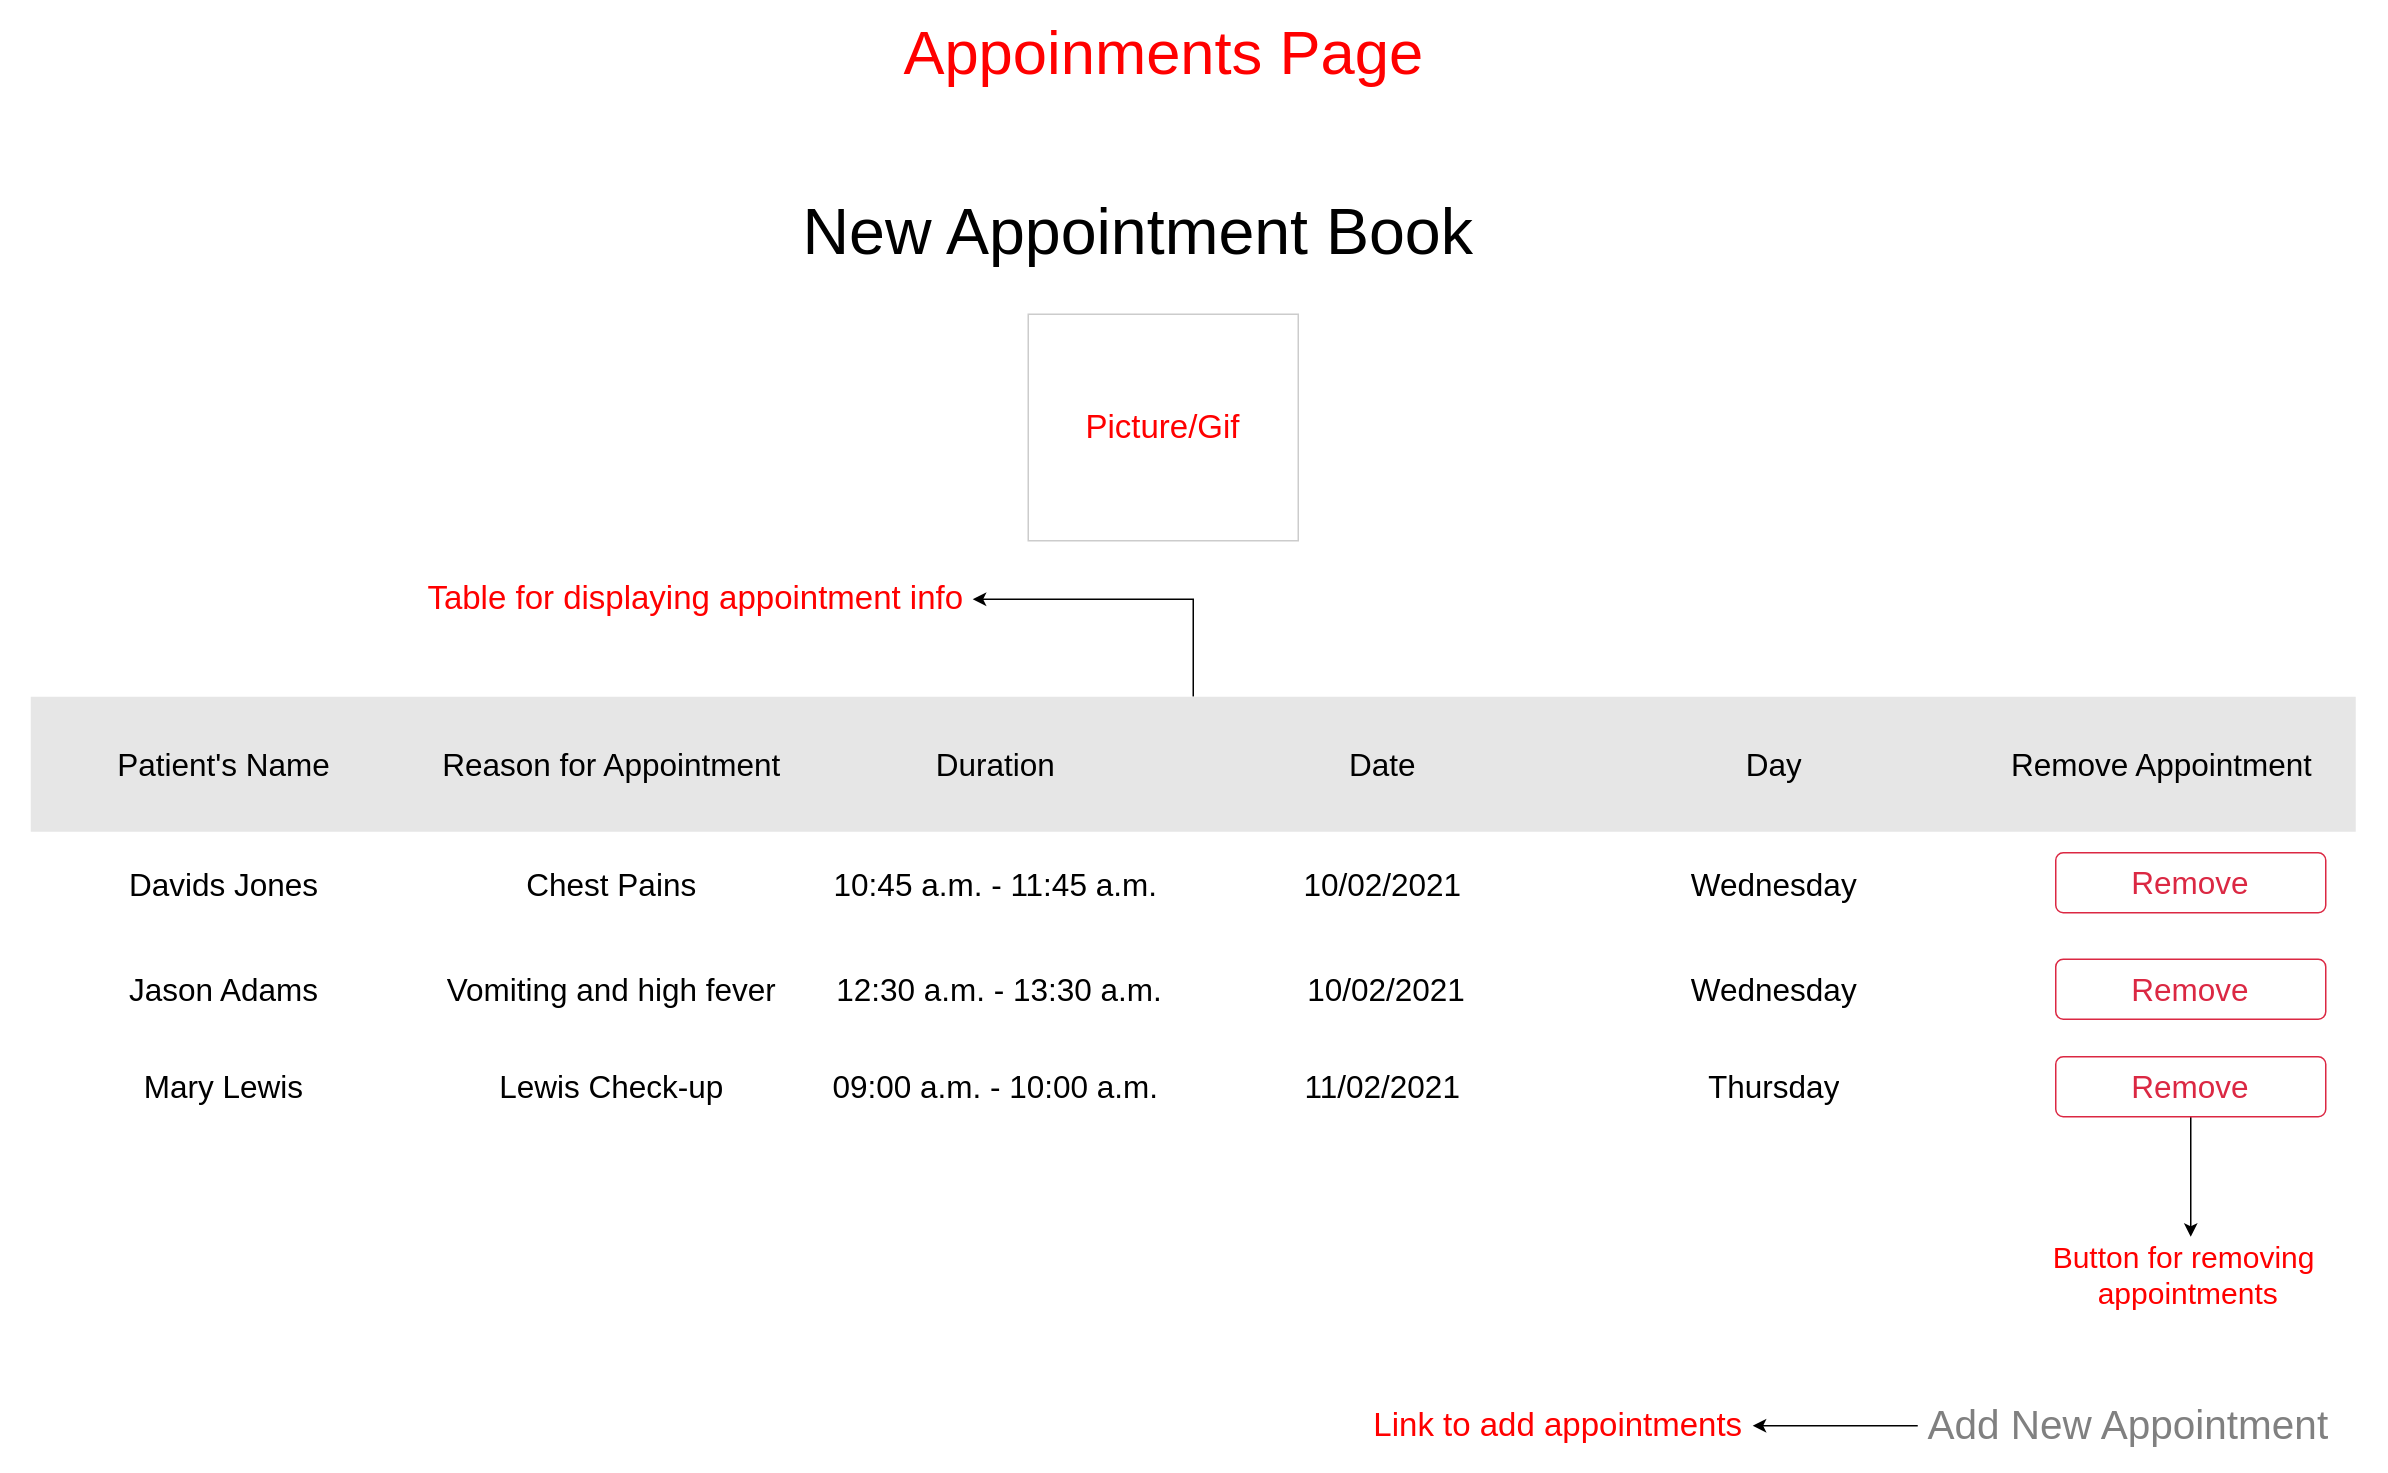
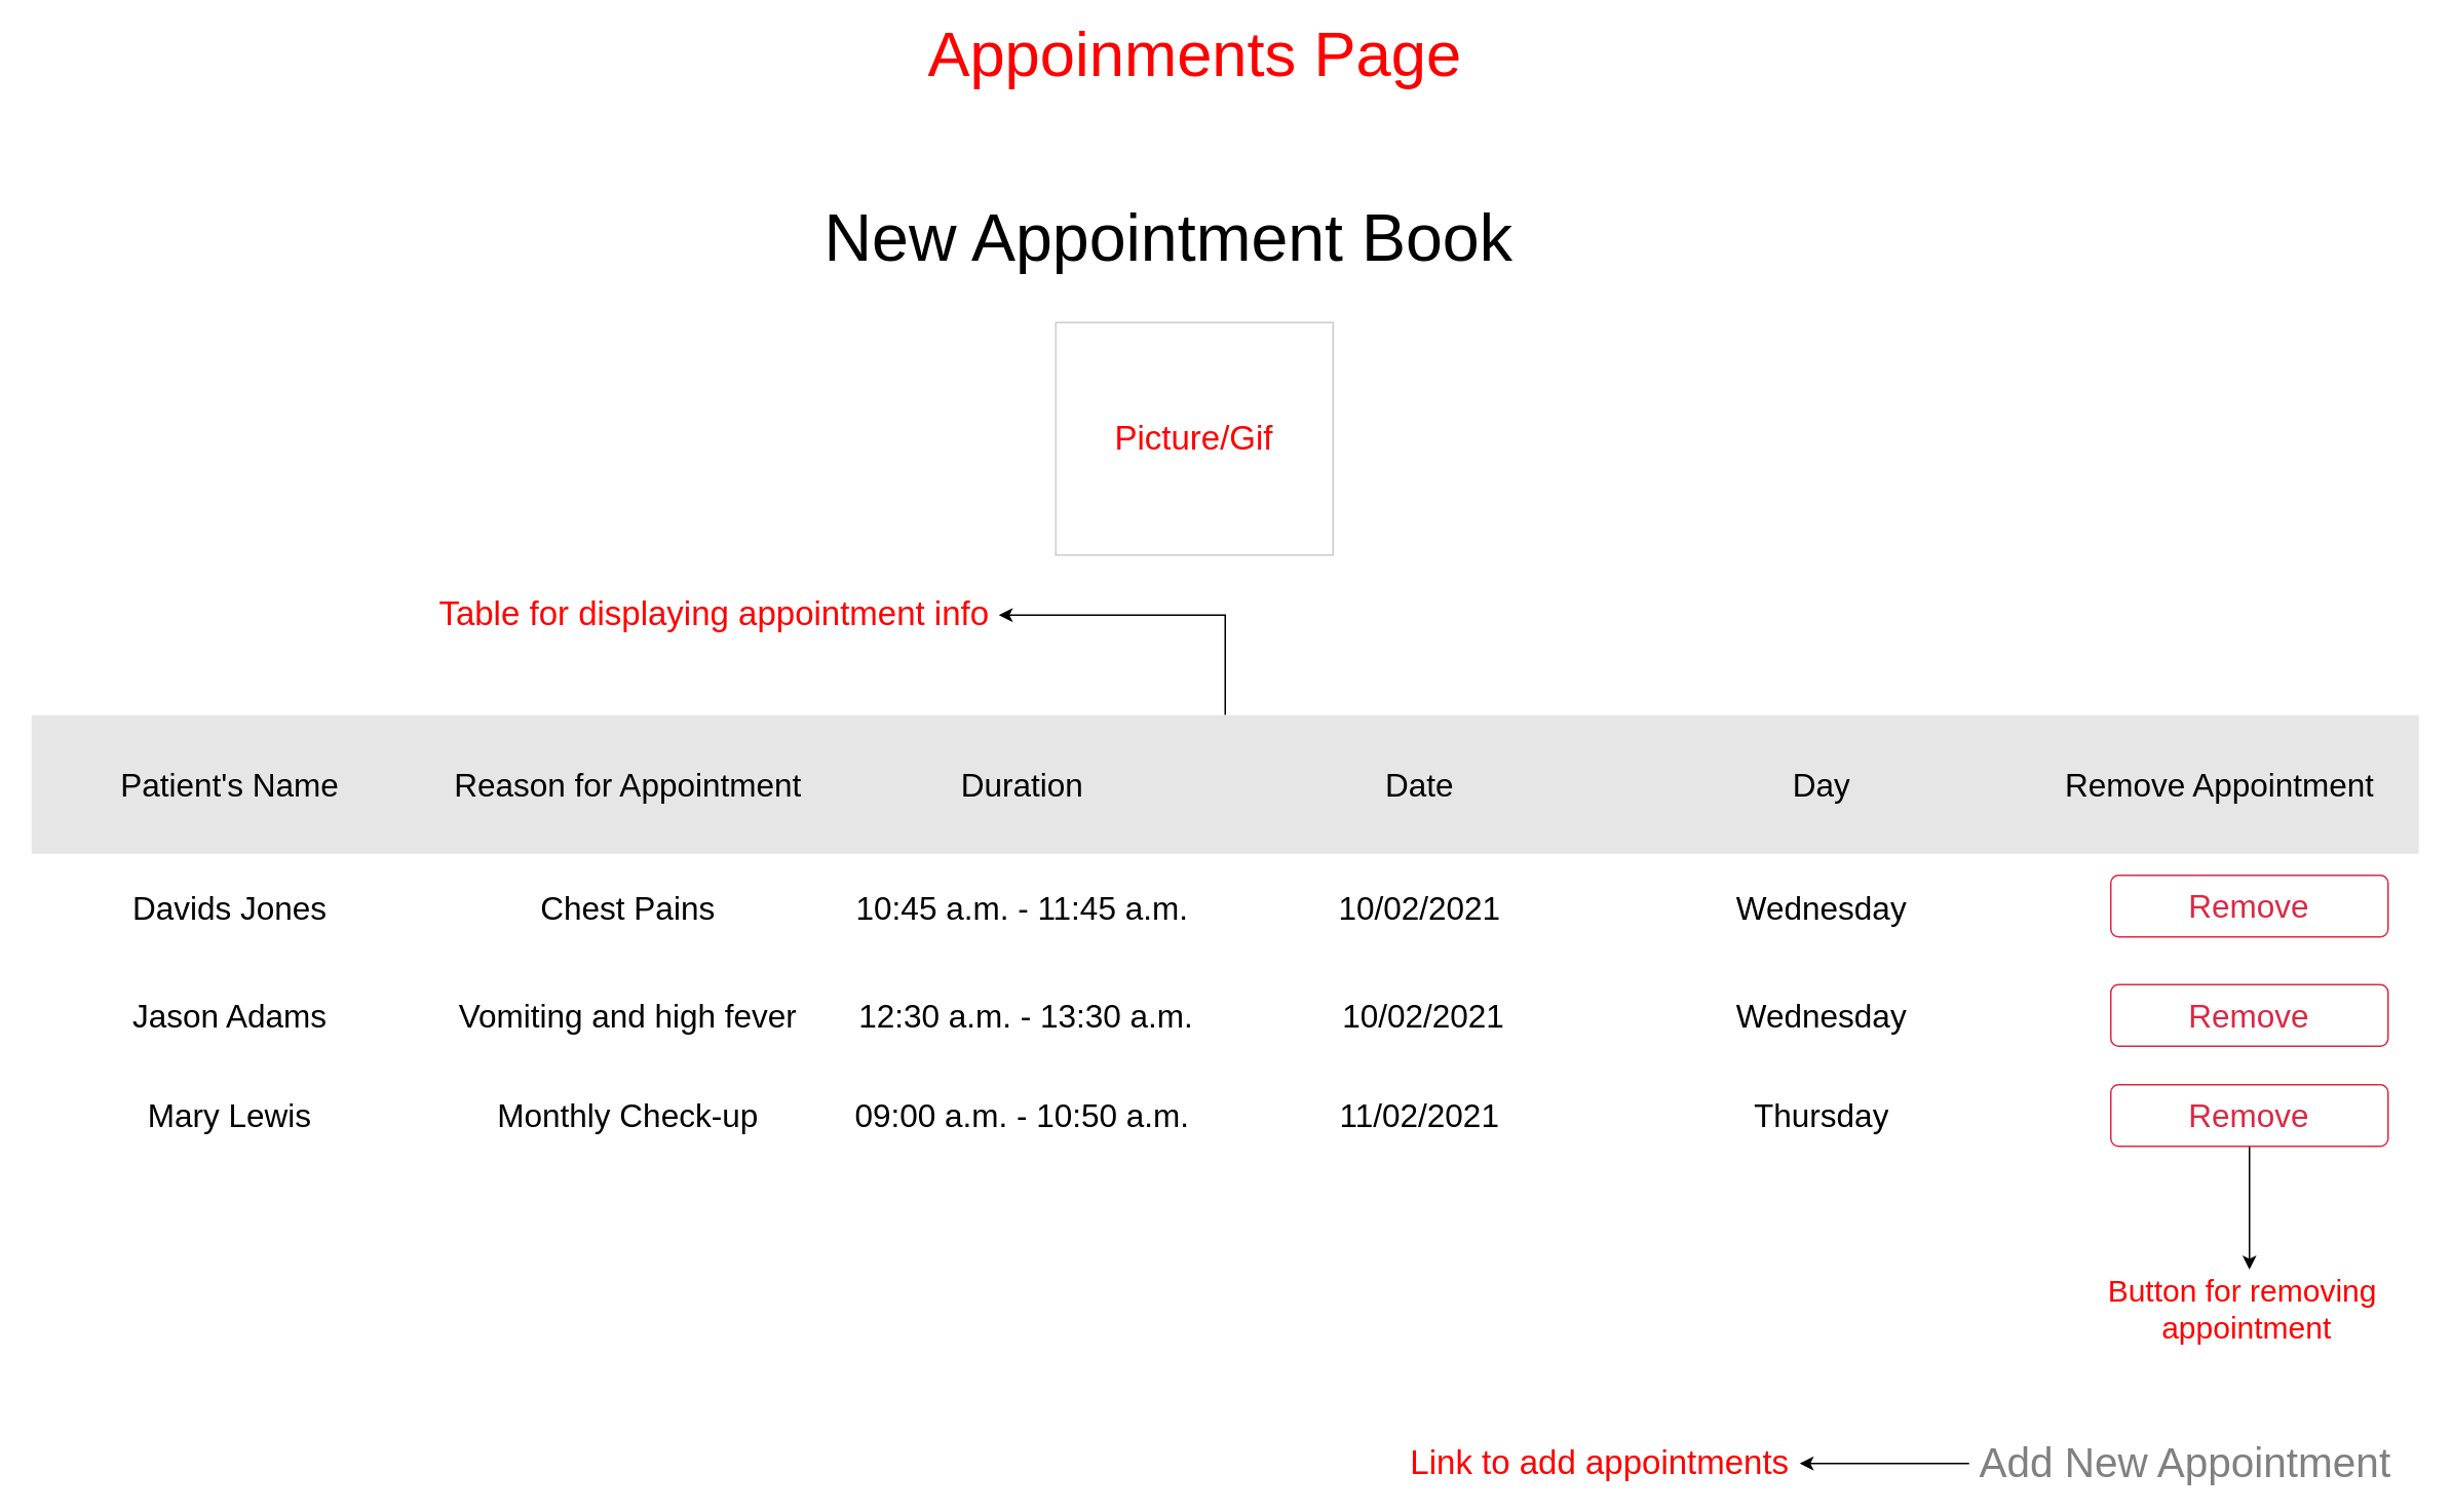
- <mxCell id="32" value="&lt;span style=&quot;font-size: 21px&quot;&gt;Lewis Check-up&lt;/span&gt;" style="shape=partialRectangle;html=1;whiteSpace=wrap;connectable=0;overflow=hidden;fillColor=none;top=0;left=0;bottom=0;right=0;" parent="30" vertex="1"><mxGeometry x="258" width="259" height="70" as="geometry" /></mxCell>
+ <mxCell id="32" value="&lt;span style=&quot;font-size: 21px&quot;&gt;Monthly Check-up&lt;/span&gt;" style="shape=partialRectangle;html=1;whiteSpace=wrap;connectable=0;overflow=hidden;fillColor=none;top=0;left=0;bottom=0;right=0;" parent="30" vertex="1"><mxGeometry x="258" width="259" height="70" as="geometry" /></mxCell>
- <mxCell id="33" value="&lt;span style=&quot;font-size: 21px&quot;&gt;09:00 a.m. - 10:00 a.m.&lt;/span&gt;" style="shape=partialRectangle;html=1;whiteSpace=wrap;connectable=0;overflow=hidden;fillColor=none;top=0;left=0;bottom=0;right=0;" parent="30" vertex="1"><mxGeometry x="517" width="253" height="70" as="geometry" /></mxCell>
+ <mxCell id="33" value="&lt;span style=&quot;font-size: 21px&quot;&gt;09:00 a.m. - 10:50 a.m.&lt;/span&gt;" style="shape=partialRectangle;html=1;whiteSpace=wrap;connectable=0;overflow=hidden;fillColor=none;top=0;left=0;bottom=0;right=0;" parent="30" vertex="1"><mxGeometry x="517" width="253" height="70" as="geometry" /></mxCell>
- <mxCell id="39" value="&lt;font style=&quot;font-size: 20px&quot; color=&quot;#ff0000&quot;&gt;Button for removing&amp;nbsp;&lt;br&gt;appointments&lt;/font&gt;" style="text;html=1;align=center;verticalAlign=middle;resizable=0;points=[];autosize=1;" parent="1" vertex="1"><mxGeometry x="1358" y="829" width="200" height="40" as="geometry" /></mxCell>
+ <mxCell id="39" value="&lt;font style=&quot;font-size: 20px&quot; color=&quot;#ff0000&quot;&gt;Button for removing&amp;nbsp;&lt;br&gt;appointment&lt;/font&gt;" style="text;html=1;align=center;verticalAlign=middle;resizable=0;points=[];autosize=1;" parent="1" vertex="1"><mxGeometry x="1358" y="829" width="200" height="40" as="geometry" /></mxCell>
